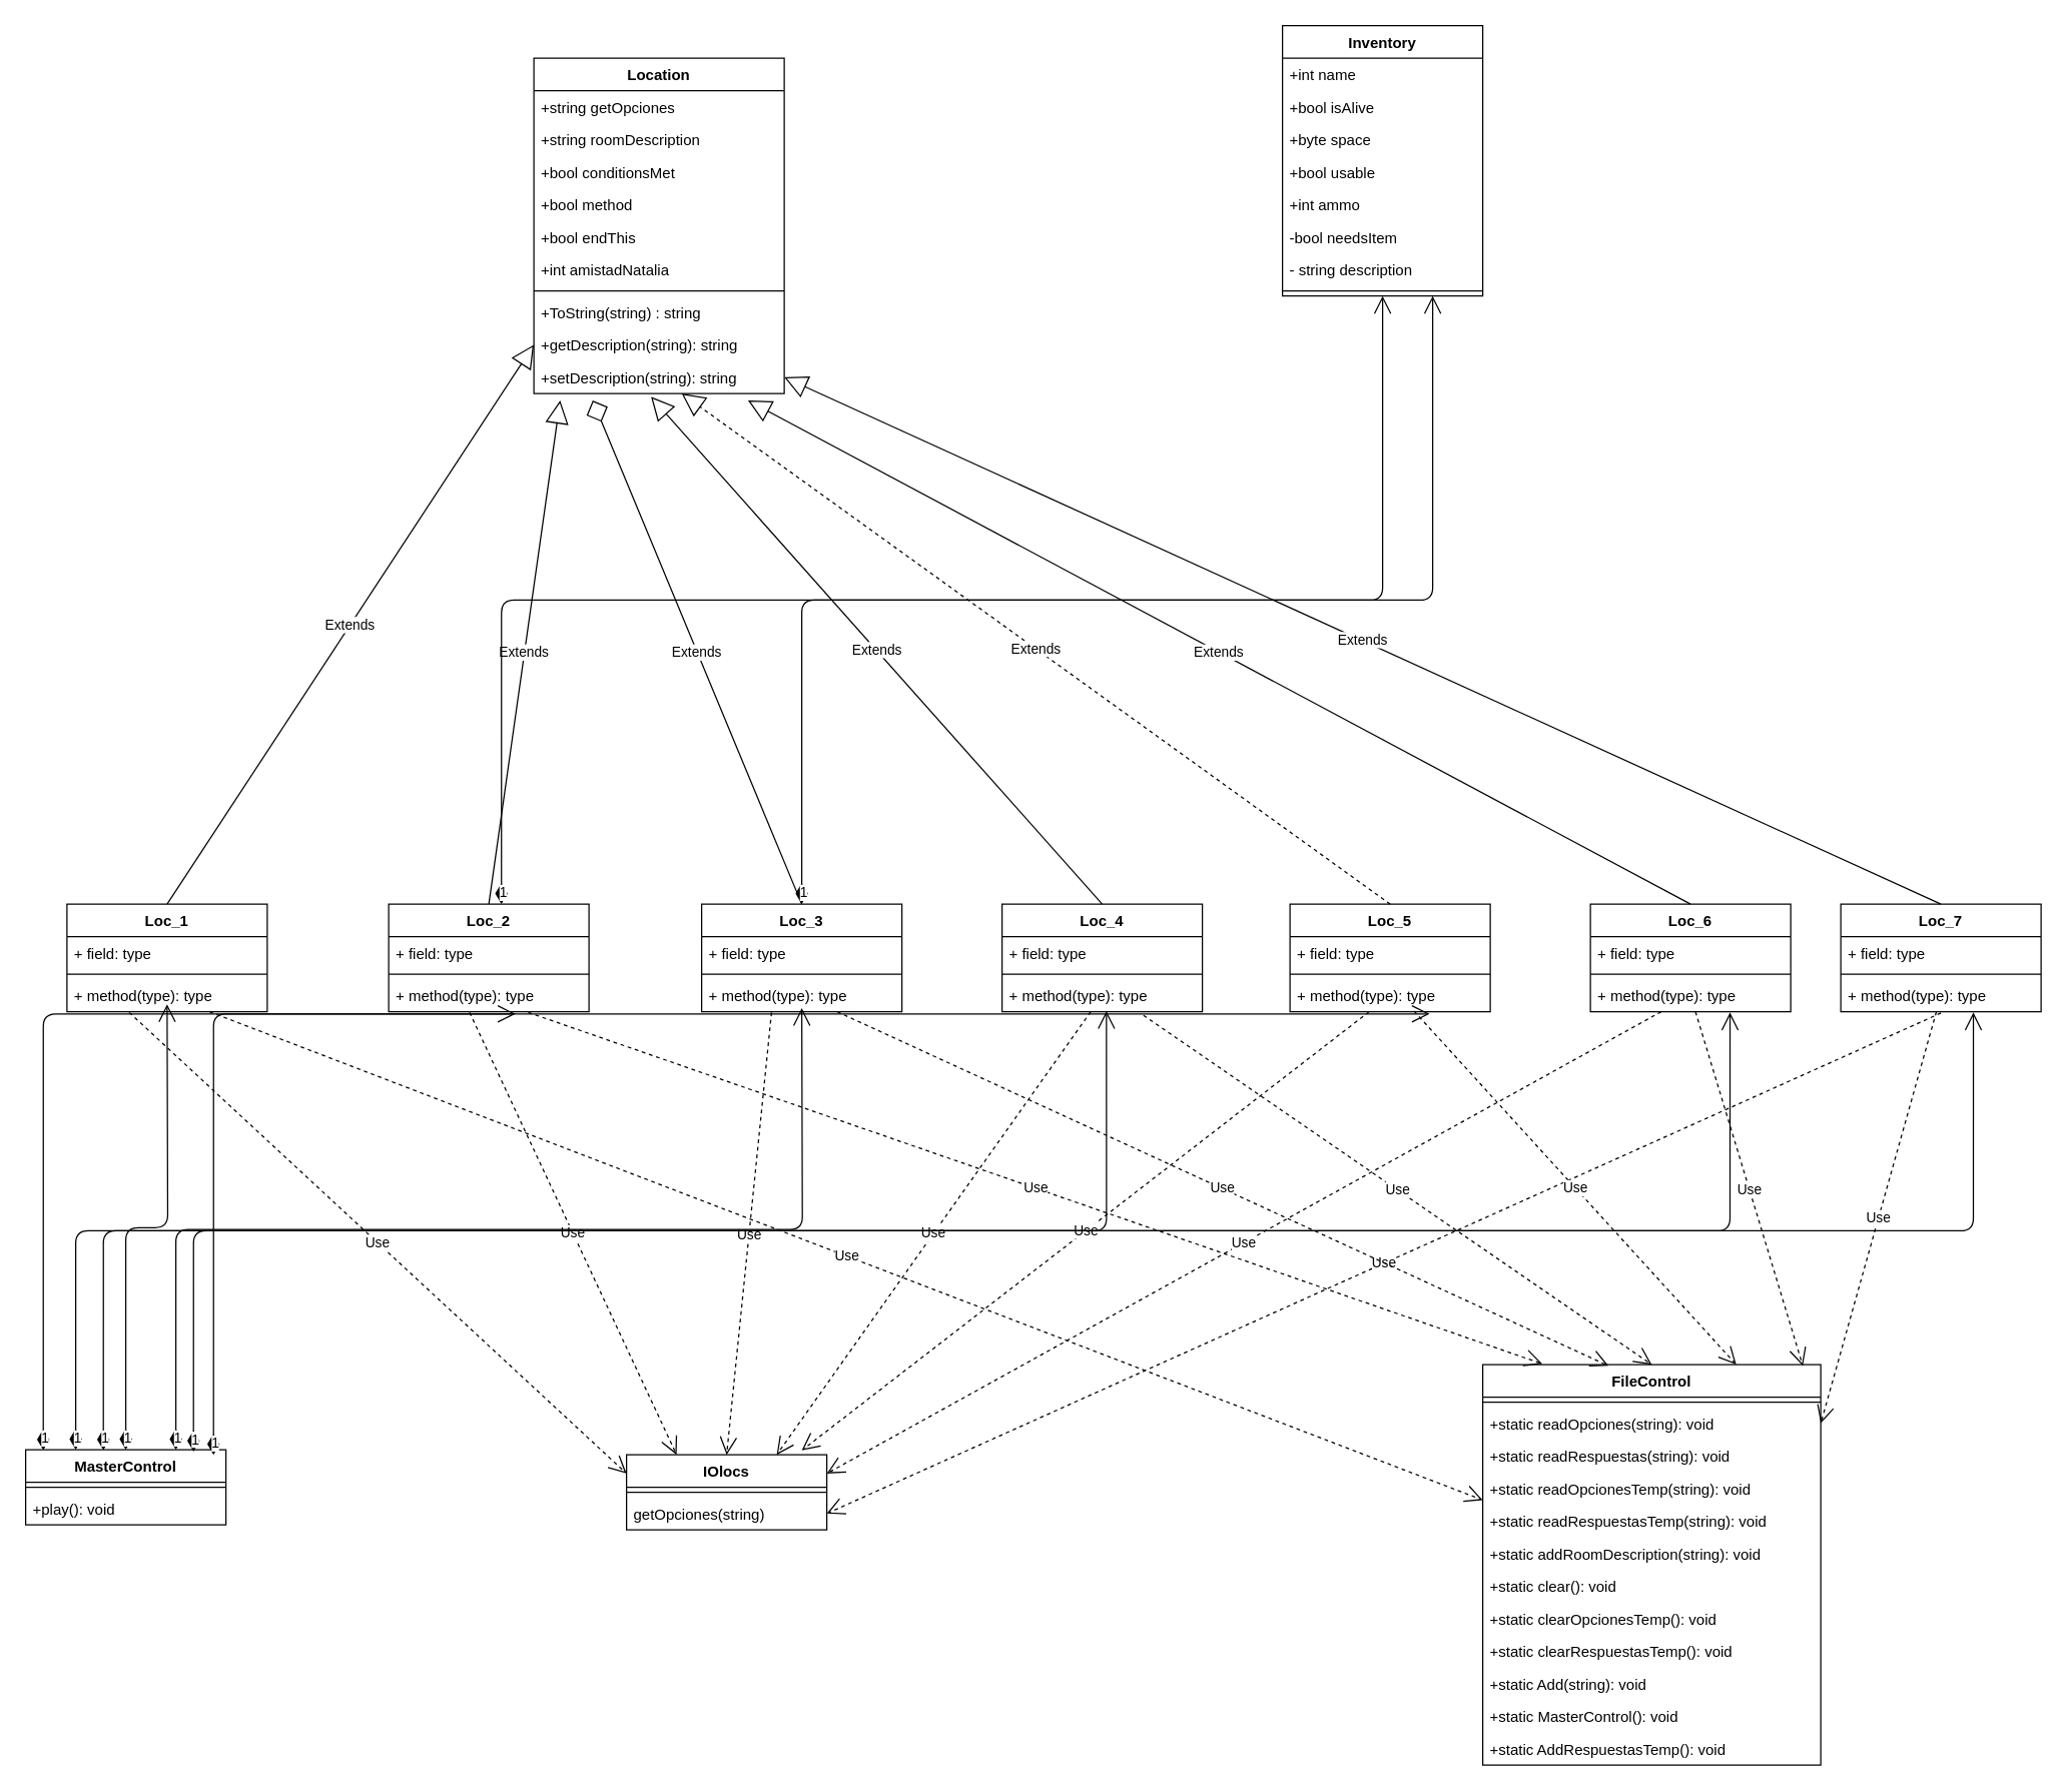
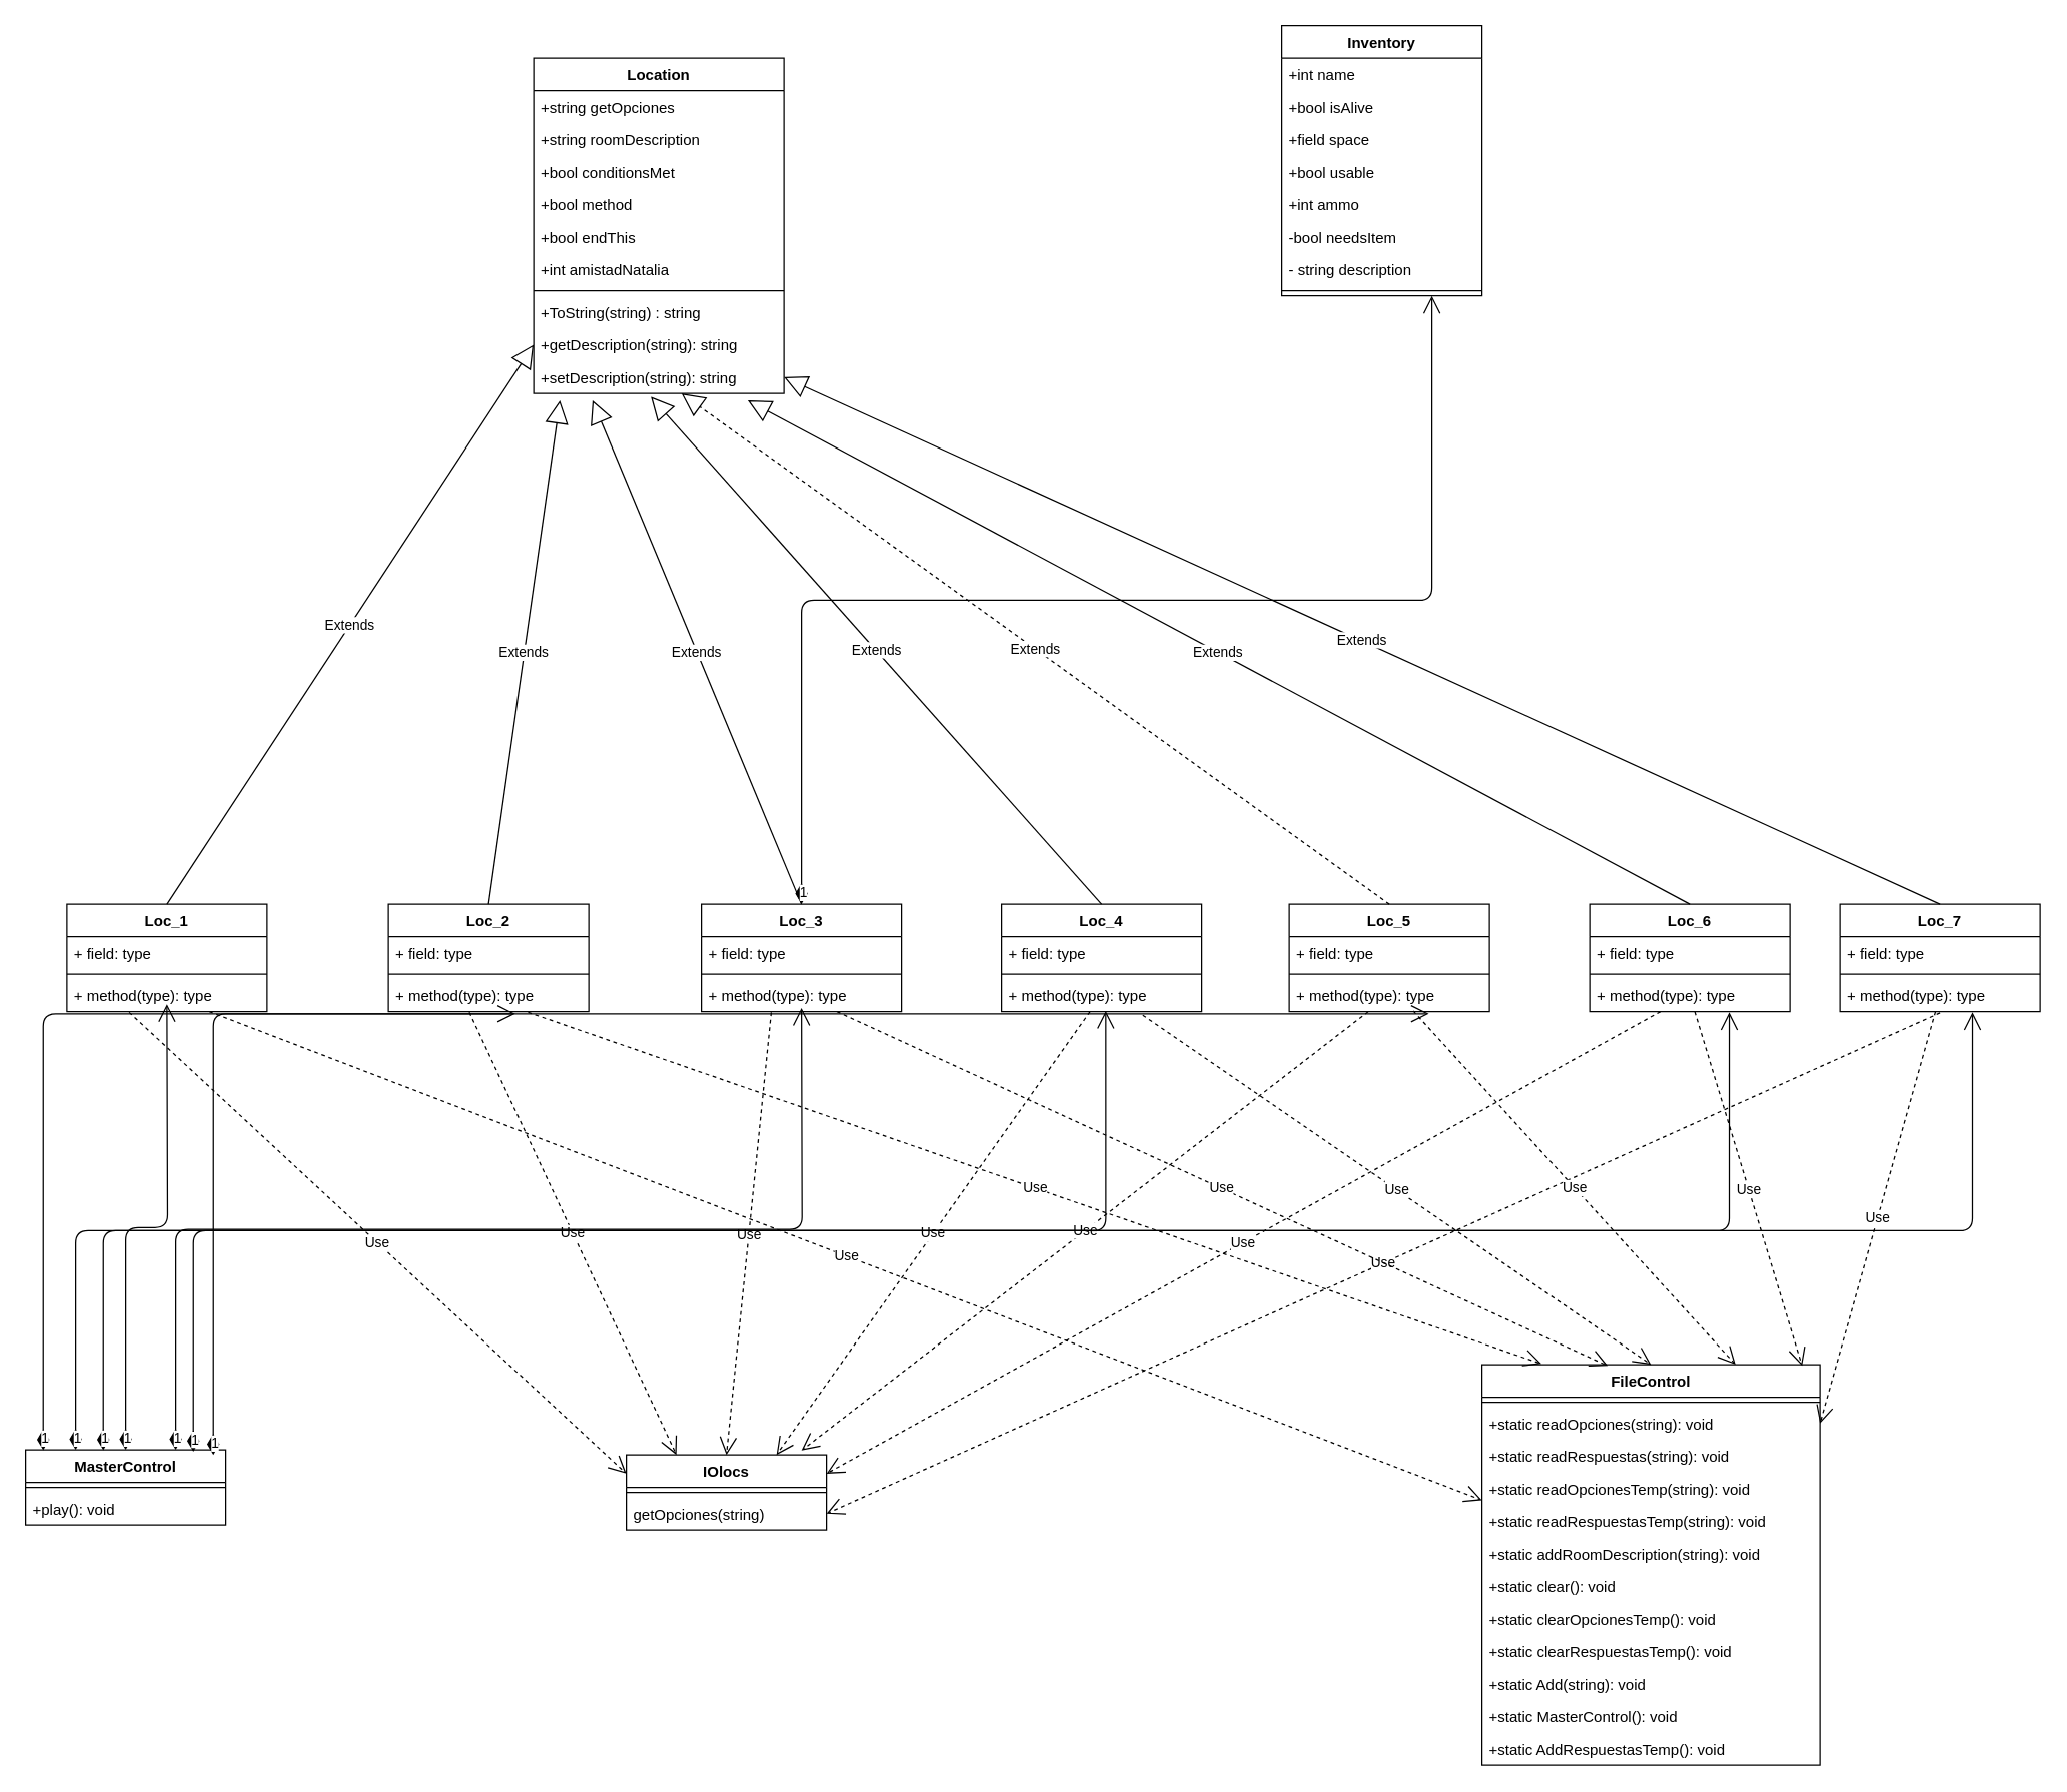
- <mxCell id="81" value="+byte space" style="text;strokeColor=none;fillColor=none;align=left;verticalAlign=top;spacingLeft=4;spacingRight=4;overflow=hidden;rotatable=0;points=[[0,0.5],[1,0.5]];portConstraint=eastwest;" vertex="1" parent="78"><mxGeometry y="78" width="160" height="26" as="geometry" /></mxCell>
+ <mxCell id="81" value="+field space" style="text;strokeColor=none;fillColor=none;align=left;verticalAlign=top;spacingLeft=4;spacingRight=4;overflow=hidden;rotatable=0;points=[[0,0.5],[1,0.5]];portConstraint=eastwest;" vertex="1" parent="78"><mxGeometry y="78" width="160" height="26" as="geometry" /></mxCell>
- <mxCell id="46" value="Extends" style="endArrow=diamond;endSize=16;endFill=0;html=1;exitX=0.5;exitY=0;exitDx=0;exitDy=0;entryX=0.235;entryY=1.212;entryDx=0;entryDy=0;entryPerimeter=0;" edge="1" parent="1" source="24" target="12"><mxGeometry width="160" relative="1" as="geometry"><mxPoint x="399.5" y="733" as="sourcePoint" /><mxPoint x="749.5" y="513" as="targetPoint" /></mxGeometry></mxCell>
+ <mxCell id="46" value="Extends" style="endArrow=block;endSize=16;endFill=0;html=1;exitX=0.5;exitY=0;exitDx=0;exitDy=0;entryX=0.235;entryY=1.212;entryDx=0;entryDy=0;entryPerimeter=0;" edge="1" parent="1" source="24" target="12"><mxGeometry width="160" relative="1" as="geometry"><mxPoint x="399.5" y="733" as="sourcePoint" /><mxPoint x="749.5" y="513" as="targetPoint" /></mxGeometry></mxCell>
- <mxCell id="87" value="1" style="endArrow=open;html=1;endSize=12;startArrow=diamondThin;startSize=14;startFill=1;edgeStyle=orthogonalEdgeStyle;align=left;verticalAlign=bottom;exitX=0.563;exitY=0;exitDx=0;exitDy=0;exitPerimeter=0;entryX=0.5;entryY=1;entryDx=0;entryDy=0;" edge="1" parent="1" source="20" target="78"><mxGeometry x="-1" y="3" relative="1" as="geometry"><mxPoint x="158" y="727" as="sourcePoint" /><mxPoint x="1100" y="392" as="targetPoint" /></mxGeometry></mxCell>
